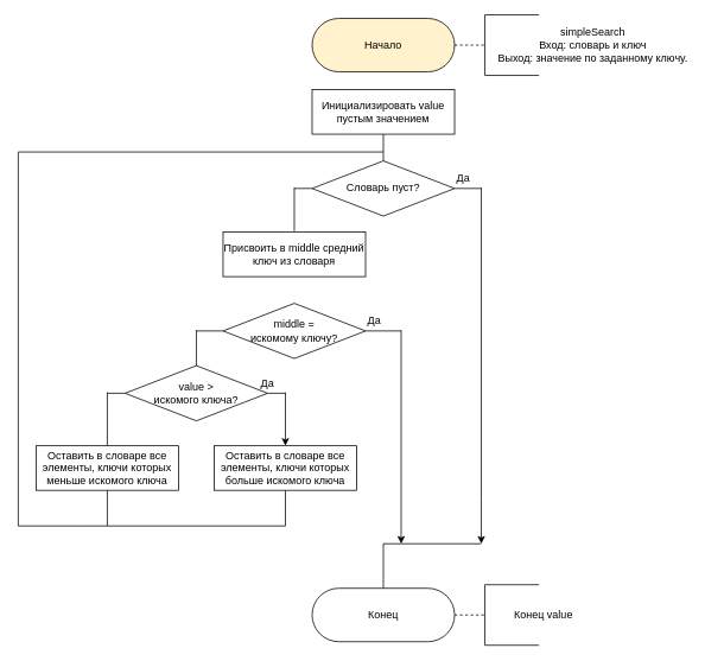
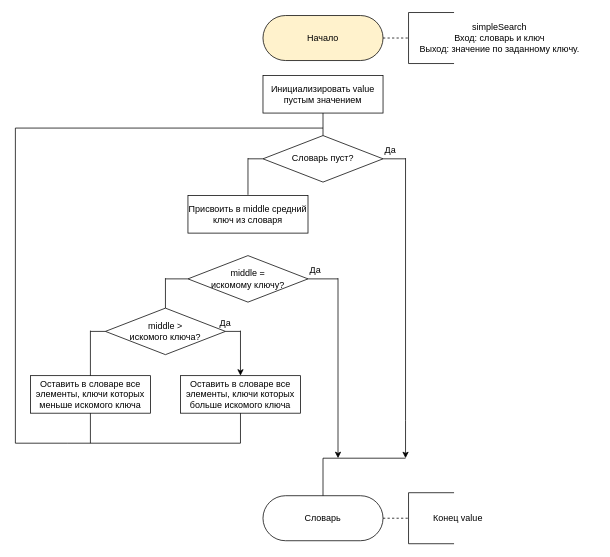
- <mxCell id="21" value="&lt;div&gt;value &amp;gt; &lt;br&gt;&lt;/div&gt;&lt;div&gt;искомого ключа?&lt;/div&gt;" style="rhombus;whiteSpace=wrap;html=1;" vertex="1" parent="1"><mxGeometry x="140" y="410" width="160" height="62" as="geometry" /></mxCell>
+ <mxCell id="21" value="&lt;div&gt;middle &amp;gt; &lt;br&gt;&lt;/div&gt;&lt;div&gt;искомого ключа?&lt;/div&gt;" style="rhombus;whiteSpace=wrap;html=1;" vertex="1" parent="1"><mxGeometry x="140" y="410" width="160" height="62" as="geometry" /></mxCell>
- <mxCell id="3" value="Конец" style="rounded=1;whiteSpace=wrap;html=1;arcSize=50;" parent="1" vertex="1"><mxGeometry x="350" y="660" width="160" height="60" as="geometry" /></mxCell>
+ <mxCell id="3" value="Словарь" style="rounded=1;whiteSpace=wrap;html=1;arcSize=50;" parent="1" vertex="1"><mxGeometry x="350" y="660" width="160" height="60" as="geometry" /></mxCell>
